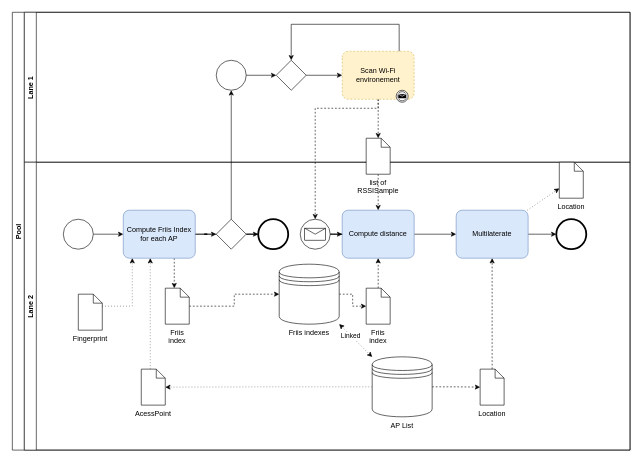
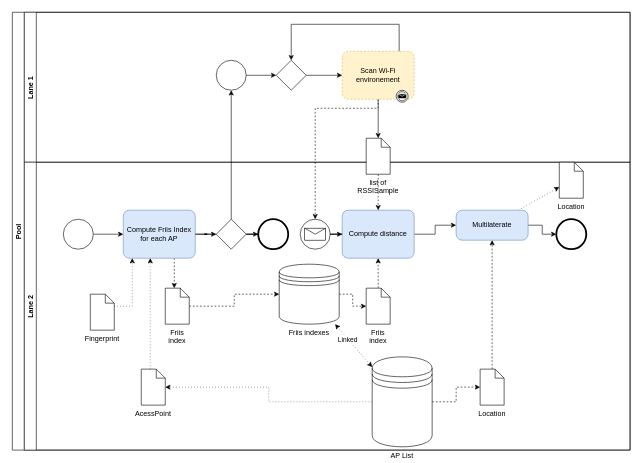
- <mxCell id="33" style="edgeStyle=orthogonalEdgeStyle;rounded=0;orthogonalLoop=1;jettySize=auto;html=1;dashed=1;" edge="1" parent="1" source="45" target="28"><mxGeometry relative="1" as="geometry"><Array as="points"><mxPoint x="630" y="150" /></Array></mxGeometry></mxCell>
+ <mxCell id="33" style="edgeStyle=orthogonalEdgeStyle;rounded=0;orthogonalLoop=1;jettySize=auto;html=1;dashed=0;" edge="1" parent="1" source="45" target="28"><mxGeometry relative="1" as="geometry"><Array as="points"><mxPoint x="630" y="150" /></Array></mxGeometry></mxCell>
- <mxCell id="31" value="Multilaterate" style="points=[[0.25,0,0],[0.5,0,0],[0.75,0,0],[1,0.25,0],[1,0.5,0],[1,0.75,0],[0.75,1,0],[0.5,1,0],[0.25,1,0],[0,0.75,0],[0,0.5,0],[0,0.25,0]];shape=mxgraph.bpmn.task;whiteSpace=wrap;rectStyle=rounded;size=10;taskMarker=abstract;fillColor=#dae8fc;strokeColor=#6c8ebf;" vertex="1" parent="1"><mxGeometry x="760" y="350" width="120" height="80" as="geometry" /></mxCell>
+ <mxCell id="31" value="Multilaterate" style="points=[[0.25,0,0],[0.5,0,0],[0.75,0,0],[1,0.25,0],[1,0.5,0],[1,0.75,0],[0.75,1,0],[0.5,1,0],[0.25,1,0],[0,0.75,0],[0,0.5,0],[0,0.25,0]];shape=mxgraph.bpmn.task;whiteSpace=wrap;rectStyle=rounded;size=10;taskMarker=abstract;fillColor=#dae8fc;strokeColor=#6c8ebf;" vertex="1" parent="1"><mxGeometry x="760" y="350" width="120" height="50" as="geometry" /></mxCell>
- <mxCell id="6" value="Fingerprint" style="shape=mxgraph.bpmn.data;labelPosition=center;verticalLabelPosition=bottom;align=center;verticalAlign=top;whiteSpace=wrap;size=15;html=1;" vertex="1" parent="5"><mxGeometry x="90" y="220" width="40" height="60" as="geometry" /></mxCell>
+ <mxCell id="6" value="Fingerprint" style="shape=mxgraph.bpmn.data;labelPosition=center;verticalLabelPosition=bottom;align=center;verticalAlign=top;whiteSpace=wrap;size=15;html=1;" vertex="1" parent="5"><mxGeometry x="110" y="220" width="40" height="60" as="geometry" /></mxCell>
- <mxCell id="20" value="AP List" style="shape=datastore;whiteSpace=wrap;html=1;labelPosition=center;verticalLabelPosition=bottom;align=center;verticalAlign=top;" vertex="1" parent="1"><mxGeometry x="620" y="594.5" width="100" height="100" as="geometry" /></mxCell>
+ <mxCell id="20" value="AP List" style="shape=datastore;whiteSpace=wrap;html=1;labelPosition=center;verticalLabelPosition=bottom;align=center;verticalAlign=top;" vertex="1" parent="1"><mxGeometry x="620" y="594.5" width="100" height="150" as="geometry" /></mxCell>
